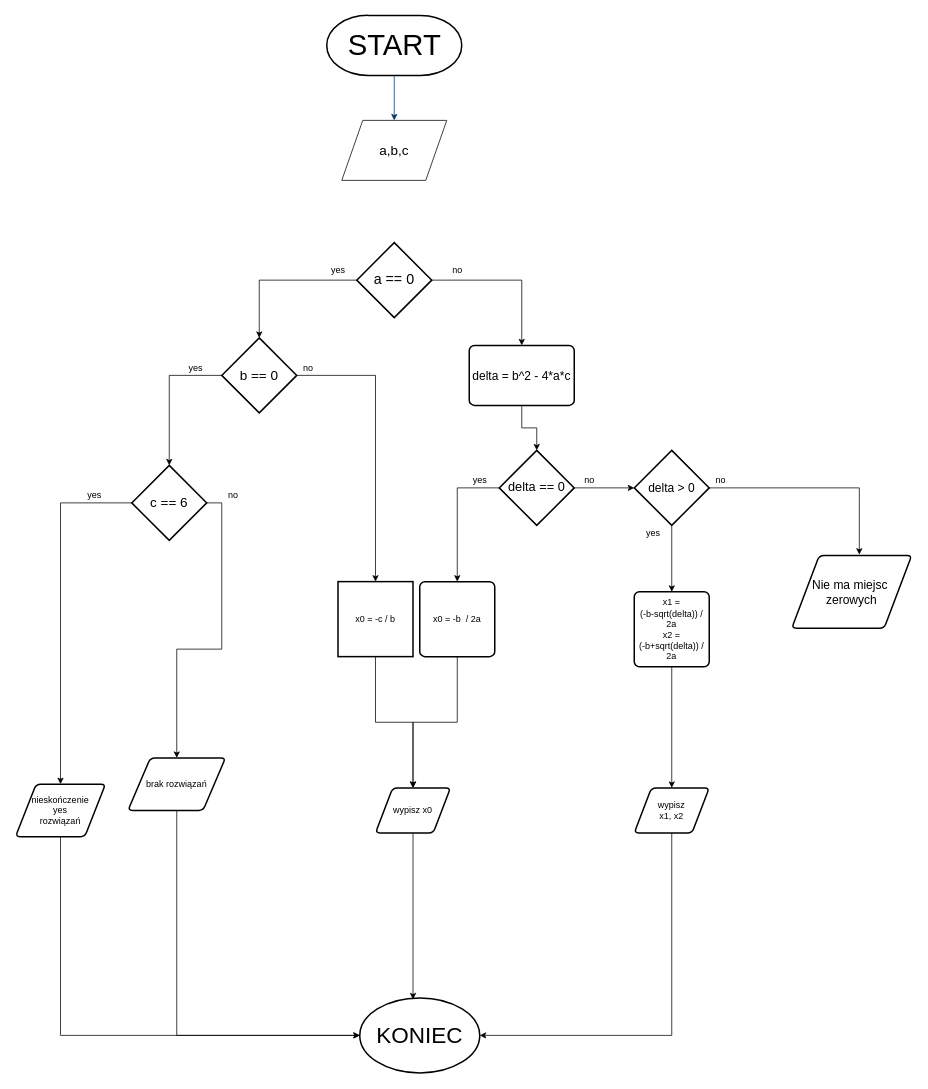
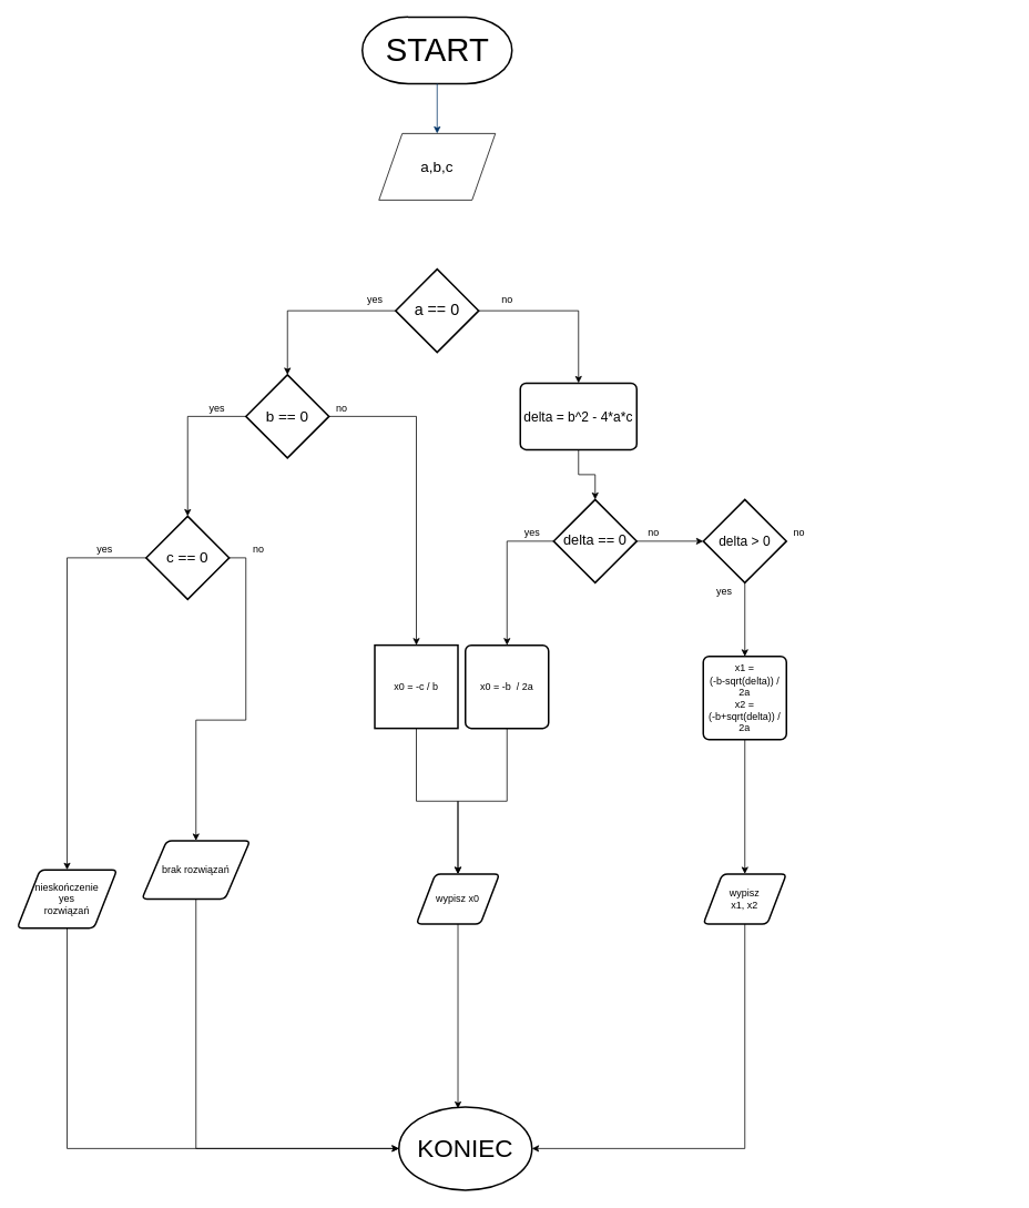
- <mxCell id="17" value="&lt;font style=&quot;font-size: 18px&quot;&gt;c == 6&lt;/font&gt;" style="strokeWidth=2;html=1;shape=mxgraph.flowchart.decision;whiteSpace=wrap;" vertex="1" parent="1"><mxGeometry x="175" y="620" width="100" height="100" as="geometry" /></mxCell>
+ <mxCell id="17" value="&lt;font style=&quot;font-size: 18px&quot;&gt;c == 0&lt;/font&gt;" style="strokeWidth=2;html=1;shape=mxgraph.flowchart.decision;whiteSpace=wrap;" vertex="1" parent="1"><mxGeometry x="175" y="620" width="100" height="100" as="geometry" /></mxCell>
- <mxCell id="26" style="edgeStyle=orthogonalEdgeStyle;rounded=0;orthogonalLoop=1;jettySize=auto;html=1;entryX=0.563;entryY=-0.01;entryDx=0;entryDy=0;entryPerimeter=0;exitX=1;exitY=0.5;exitDx=0;exitDy=0;exitPerimeter=0;" edge="1" parent="1" source="27" target="30"><mxGeometry relative="1" as="geometry"><mxPoint x="1015" y="730" as="targetPoint" /></mxGeometry></mxCell>
- <mxCell id="30" value="&lt;font style=&quot;font-size: 16px&quot;&gt;Nie ma miejsc&amp;nbsp;&lt;br&gt;zerowych&lt;/font&gt;" style="shape=parallelogram;html=1;strokeWidth=2;perimeter=parallelogramPerimeter;whiteSpace=wrap;rounded=1;arcSize=12;size=0.23;" vertex="1" parent="1"><mxGeometry x="1055" y="740" width="160" height="97" as="geometry" /></mxCell>
